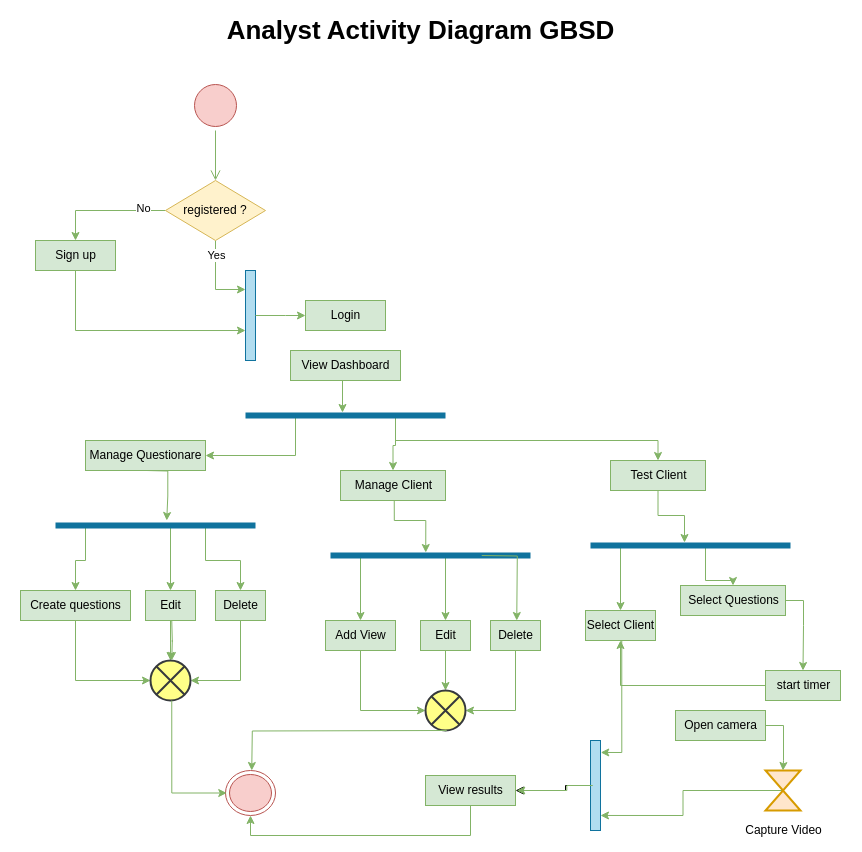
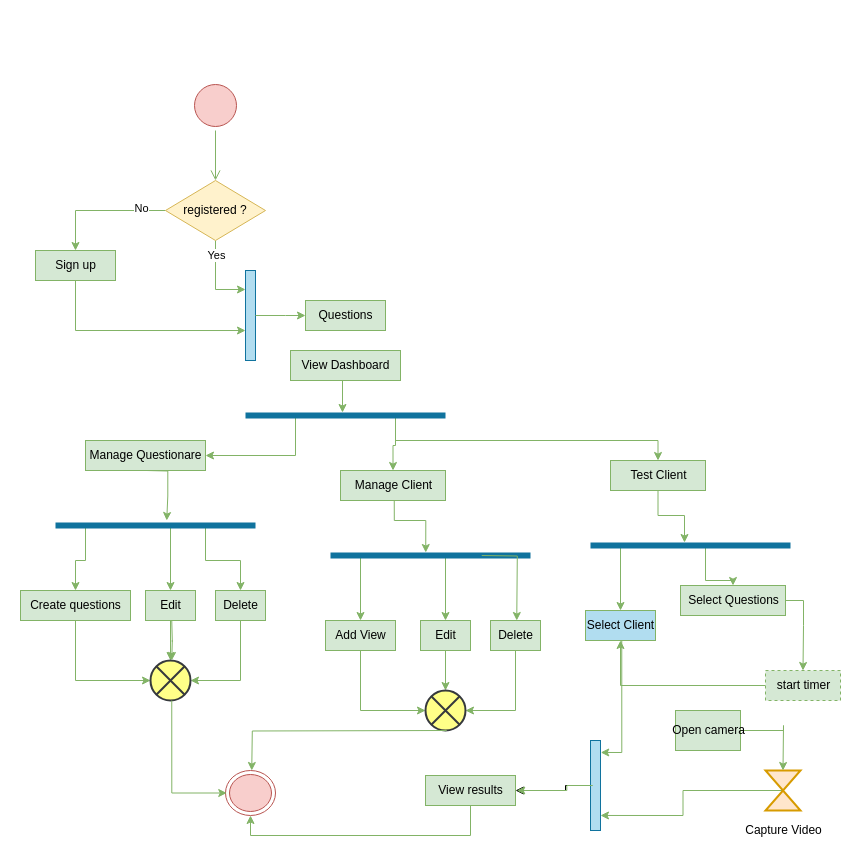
- <mxCell id="62" value="&lt;font style=&quot;font-size: 26px&quot;&gt;&lt;b&gt;Analyst Activity Diagram GBSD&lt;/b&gt;&lt;/font&gt;" style="text;html=1;align=center;verticalAlign=middle;resizable=0;points=[];autosize=1;strokeColor=none;fillColor=none;" vertex="1" parent="1"><mxGeometry x="220" y="20" width="400" height="20" as="geometry" /></mxCell>
- <mxCell id="10" value="Sign up" style="html=1;dashed=0;whitespace=wrap;fillColor=#d5e8d4;strokeColor=#82b366;" vertex="1" parent="1"><mxGeometry x="35" y="240" width="80" height="30" as="geometry" /></mxCell>
+ <mxCell id="10" value="Sign up" style="html=1;dashed=0;whitespace=wrap;fillColor=#d5e8d4;strokeColor=#82b366;" vertex="1" parent="1"><mxGeometry x="35" y="250" width="80" height="30" as="geometry" /></mxCell>
- <mxCell id="11" value="Login" style="html=1;dashed=0;whitespace=wrap;fillColor=#d5e8d4;strokeColor=#82b366;" vertex="1" parent="1"><mxGeometry x="305" y="300" width="80" height="30" as="geometry" /></mxCell>
+ <mxCell id="11" value="Questions" style="html=1;dashed=0;whitespace=wrap;fillColor=#d5e8d4;strokeColor=#82b366;" vertex="1" parent="1"><mxGeometry x="305" y="300" width="80" height="30" as="geometry" /></mxCell>
- <mxCell id="49" value="Select Client" style="html=1;dashed=0;whitespace=wrap;fillColor=#d5e8d4;strokeColor=#82b366;" vertex="1" parent="1"><mxGeometry x="585" y="610" width="70" height="30" as="geometry" /></mxCell>
+ <mxCell id="49" value="Select Client" style="html=1;dashed=0;whitespace=wrap;fillColor=#b1ddf0;strokeColor=#82b366;" vertex="1" parent="1"><mxGeometry x="585" y="610" width="70" height="30" as="geometry" /></mxCell>
- <mxCell id="53" value="start timer" style="html=1;dashed=0;whitespace=wrap;fillColor=#d5e8d4;strokeColor=#82b366;" vertex="1" parent="1"><mxGeometry x="765" y="670" width="75" height="30" as="geometry" /></mxCell>
+ <mxCell id="53" value="start timer" style="html=1;dashed=1;whitespace=wrap;fillColor=#d5e8d4;strokeColor=#82b366;" vertex="1" parent="1"><mxGeometry x="765" y="670" width="75" height="30" as="geometry" /></mxCell>
- <mxCell id="57" value="Open camera" style="html=1;dashed=0;whitespace=wrap;fillColor=#d5e8d4;strokeColor=#82b366;" vertex="1" parent="1"><mxGeometry x="675" y="710" width="90" height="30" as="geometry" /></mxCell>
+ <mxCell id="57" value="Open camera" style="html=1;dashed=0;whitespace=wrap;fillColor=#d5e8d4;strokeColor=#82b366;" vertex="1" parent="1"><mxGeometry x="675" y="710" width="65" height="40" as="geometry" /></mxCell>
